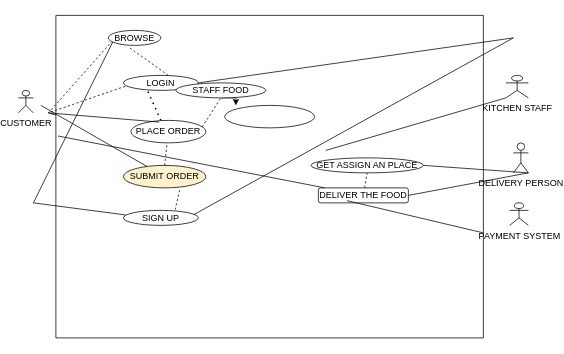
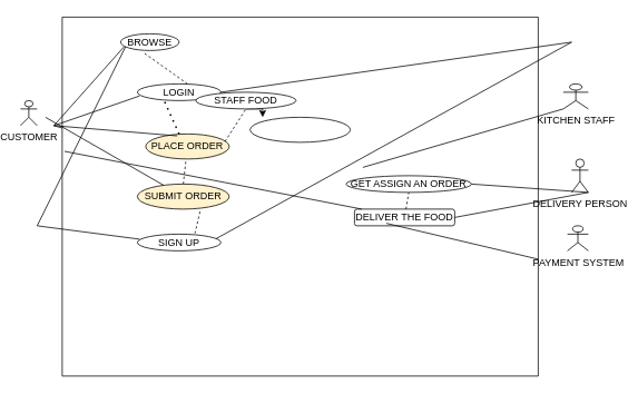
- <mxCell id="8" value="" style="endArrow=none;html=1;rounded=0;entryX=0.058;entryY=0.775;entryDx=0;entryDy=0;entryPerimeter=0;exitX=0.025;exitY=0.725;exitDx=0;exitDy=0;exitPerimeter=0;dashed=1;" parent="2" source="3" target="4" edge="1"><mxGeometry width="50" height="50" relative="1" as="geometry"><mxPoint x="260" y="230" as="sourcePoint" /><mxPoint x="310" y="180" as="targetPoint" /><Array as="points"><mxPoint x="-10" y="130" /></Array></mxGeometry></mxCell>
+ <mxCell id="8" value="" style="endArrow=none;html=1;rounded=0;entryX=0.058;entryY=0.775;entryDx=0;entryDy=0;entryPerimeter=0;exitX=0.025;exitY=0.725;exitDx=0;exitDy=0;exitPerimeter=0;" parent="2" source="3" target="4" edge="1"><mxGeometry width="50" height="50" relative="1" as="geometry"><mxPoint x="260" y="230" as="sourcePoint" /><mxPoint x="310" y="180" as="targetPoint" /><Array as="points"><mxPoint x="-10" y="130" /></Array></mxGeometry></mxCell>
- <mxCell id="5" value="PLACE ORDER" style="ellipse;whiteSpace=wrap;html=1;" parent="2" vertex="1"><mxGeometry x="100" y="140" width="100" height="30" as="geometry" /></mxCell>
+ <mxCell id="5" value="PLACE ORDER" style="ellipse;whiteSpace=wrap;html=1;fillColor=#fff2cc;" parent="2" vertex="1"><mxGeometry x="100" y="140" width="100" height="30" as="geometry" /></mxCell>
- <mxCell id="14" value="GET ASSIGN AN PLACE" style="ellipse;whiteSpace=wrap;html=1;" parent="2" vertex="1"><mxGeometry x="340" y="190" width="150" height="20" as="geometry" /></mxCell>
+ <mxCell id="14" value="GET ASSIGN AN ORDER" style="ellipse;whiteSpace=wrap;html=1;" parent="2" vertex="1"><mxGeometry x="340" y="190" width="150" height="20" as="geometry" /></mxCell>
